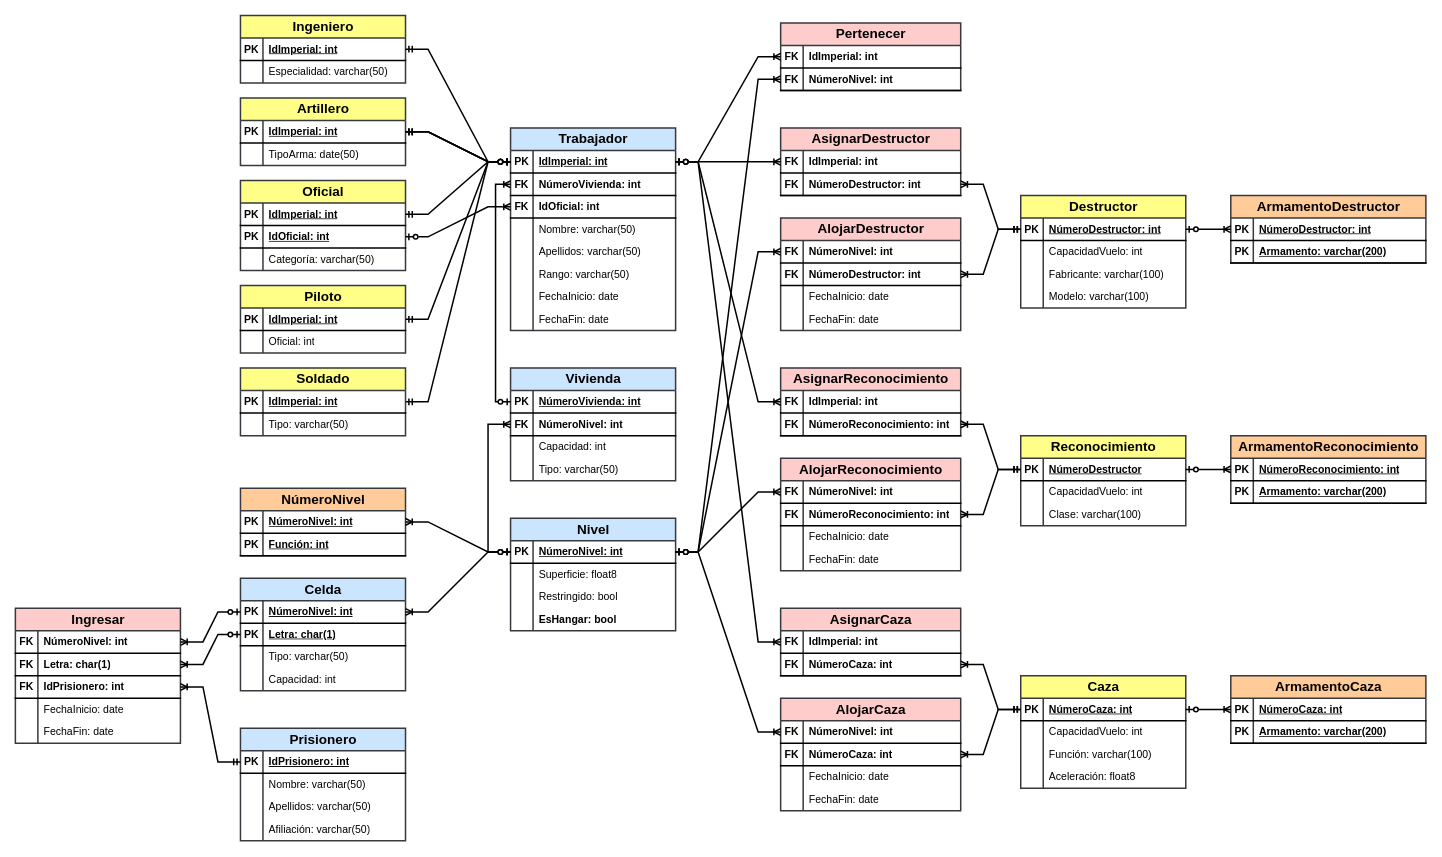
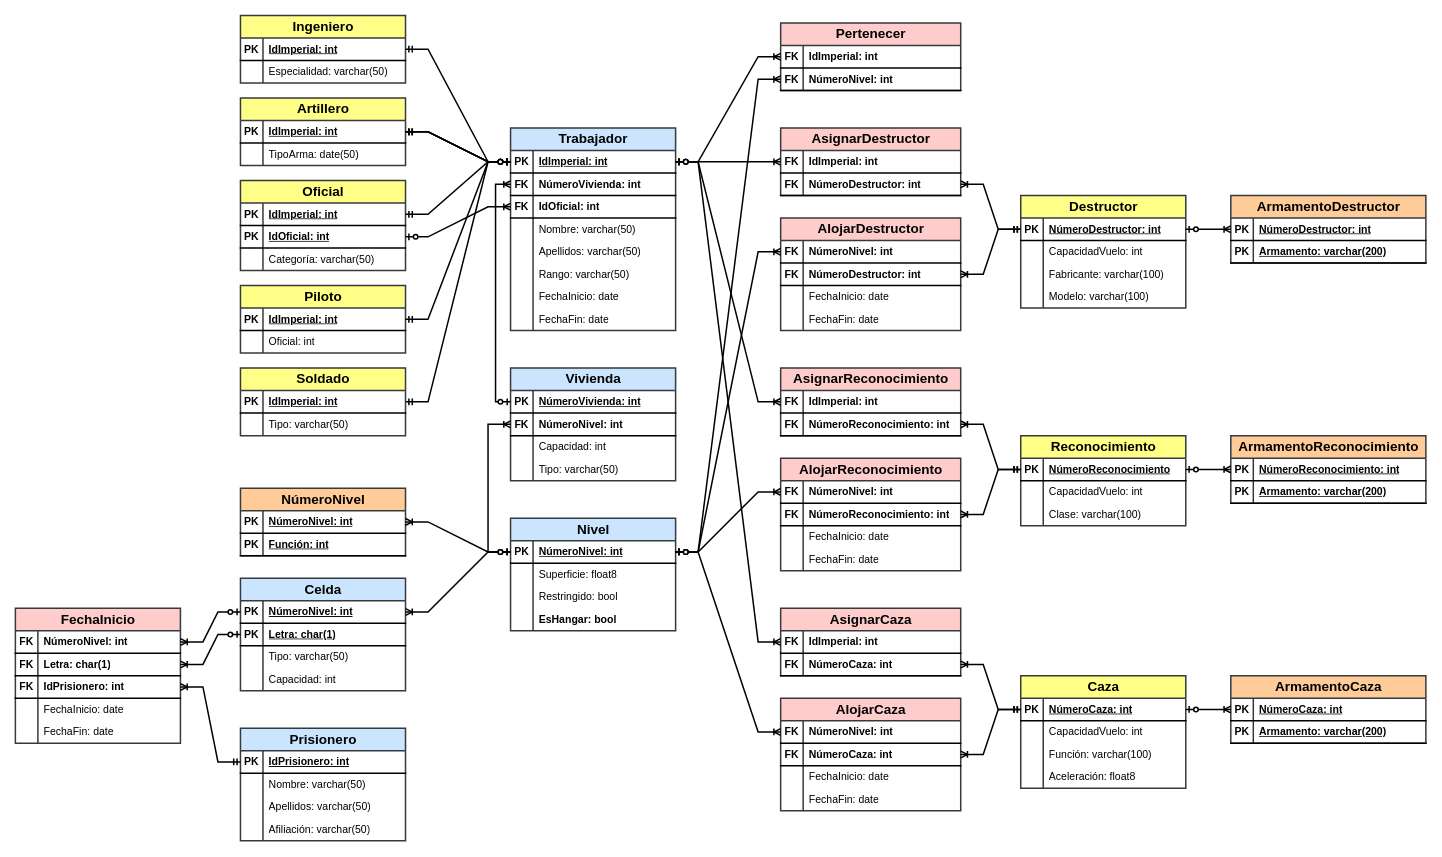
- <mxCell id="82" value="NúmeroDestructor" style="shape=partialRectangle;connectable=0;fillColor=none;top=0;left=0;bottom=0;right=0;align=left;spacingLeft=6;fontStyle=5;overflow=hidden;whiteSpace=wrap;html=1;strokeWidth=2;fontSize=14;labelBackgroundColor=none;" vertex="1" parent="80"><mxGeometry x="30" width="190" height="30" as="geometry"><mxRectangle width="190" height="30" as="alternateBounds" /></mxGeometry></mxCell>
+ <mxCell id="82" value="NúmeroReconocimiento" style="shape=partialRectangle;connectable=0;fillColor=none;top=0;left=0;bottom=0;right=0;align=left;spacingLeft=6;fontStyle=5;overflow=hidden;whiteSpace=wrap;html=1;strokeWidth=2;fontSize=14;labelBackgroundColor=none;" vertex="1" parent="80"><mxGeometry x="30" width="190" height="30" as="geometry"><mxRectangle width="190" height="30" as="alternateBounds" /></mxGeometry></mxCell>
- <mxCell id="213" value="&lt;font style=&quot;font-size: 18px;&quot;&gt;Ingresar&lt;/font&gt;" style="shape=table;startSize=30;container=1;collapsible=1;childLayout=tableLayout;fixedRows=1;rowLines=0;fontStyle=1;align=center;resizeLast=1;html=1;strokeWidth=2;fontSize=14;swimlaneFillColor=none;labelBackgroundColor=none;fillColor=#ffcccc;strokeColor=#36393d;" vertex="1" parent="1"><mxGeometry x="20" y="810" width="220" height="180" as="geometry" /></mxCell>
+ <mxCell id="213" value="&lt;font style=&quot;font-size: 18px;&quot;&gt;FechaInicio&lt;/font&gt;" style="shape=table;startSize=30;container=1;collapsible=1;childLayout=tableLayout;fixedRows=1;rowLines=0;fontStyle=1;align=center;resizeLast=1;html=1;strokeWidth=2;fontSize=14;swimlaneFillColor=none;labelBackgroundColor=none;fillColor=#ffcccc;strokeColor=#36393d;" vertex="1" parent="1"><mxGeometry x="20" y="810" width="220" height="180" as="geometry" /></mxCell>
